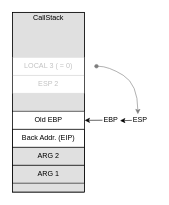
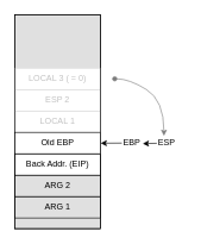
- <mxCell id="8" value="CallStack" style="text;html=1;strokeColor=none;fillColor=none;align=center;verticalAlign=middle;whiteSpace=wrap;rounded=0;" parent="1" vertex="1"><mxGeometry x="20" y="20" width="120" height="20" as="geometry" /></mxCell>
+ <mxCell id="11" value="LOCAL 1" style="rounded=0;whiteSpace=wrap;html=1;fillColor=#ffffff;strokeColor=#DBDBDB;fontColor=#C2C2C2;" parent="1" vertex="1"><mxGeometry x="20" y="155" width="120" height="30" as="geometry" /></mxCell>
